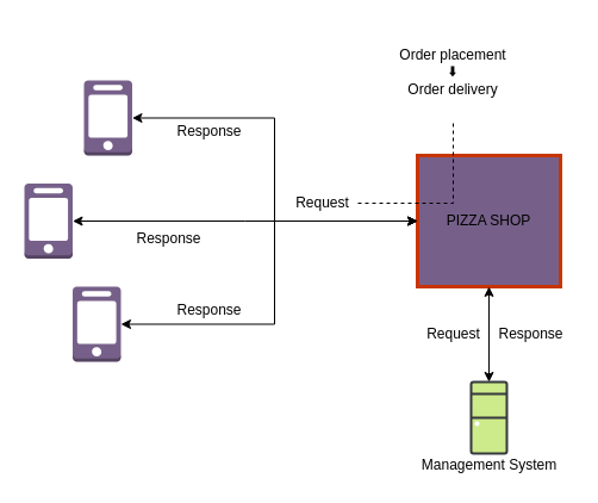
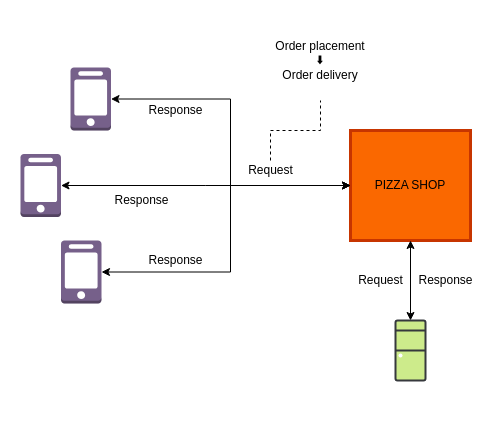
- <mxCell id="19" value="Order placement&lt;br&gt;⬇️&lt;br&gt;Order delivery" style="text;html=1;strokeColor=none;fillColor=none;align=center;verticalAlign=middle;whiteSpace=wrap;rounded=0;" vertex="1" parent="1"><mxGeometry x="330" y="20" width="100" height="80" as="geometry" /></mxCell>
+ <mxCell id="19" value="Order placement&lt;br&gt;⬇️&lt;br&gt;Order delivery" style="text;html=1;strokeColor=none;fillColor=none;align=center;verticalAlign=middle;whiteSpace=wrap;rounded=0;" vertex="1" parent="1"><mxGeometry x="270" width="100" height="80" as="geometry" y="20" /></mxCell>
- <mxCell id="2" value="PIZZA SHOP" style="rounded=0;whiteSpace=wrap;html=1;fillColor=#76608a;fontColor=#000000;strokeColor=#C73500;strokeWidth=3;" vertex="1" parent="1"><mxGeometry x="350" y="130" width="120" height="110" as="geometry" /></mxCell>
+ <mxCell id="2" value="PIZZA SHOP" style="rounded=0;whiteSpace=wrap;html=1;fillColor=#fa6800;fontColor=#000000;strokeColor=#C73500;strokeWidth=3;" vertex="1" parent="1"><mxGeometry x="350" y="130" width="120" height="110" as="geometry" /></mxCell>
- <mxCell id="16" value="Management System" style="text;html=1;align=center;verticalAlign=middle;resizable=0;points=[];autosize=1;strokeColor=none;fillColor=none;" vertex="1" parent="1"><mxGeometry x="345" y="380" width="130" height="20" as="geometry" /></mxCell>
